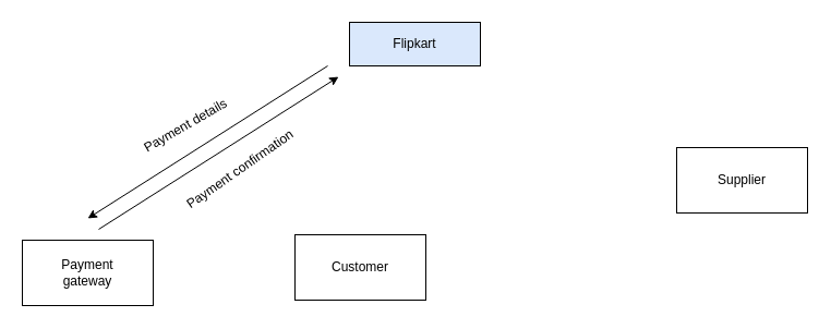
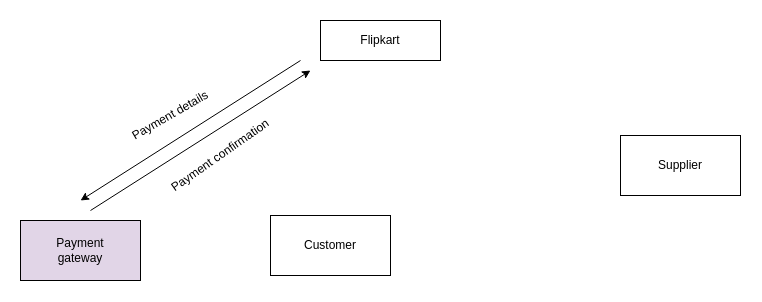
- <mxCell id="2" value="Flipkart" style="rounded=0;whiteSpace=wrap;html=1;fillColor=#dae8fc;" vertex="1" parent="1"><mxGeometry x="320" y="20" width="120" height="40" as="geometry" /></mxCell>
+ <mxCell id="2" value="Flipkart" style="rounded=0;whiteSpace=wrap;html=1;" vertex="1" parent="1"><mxGeometry x="320" y="20" width="120" height="40" as="geometry" /></mxCell>
- <mxCell id="3" value="Payment&lt;div&gt;gateway&lt;/div&gt;" style="rounded=0;whiteSpace=wrap;html=1;" vertex="1" parent="1"><mxGeometry x="20" y="220" width="120" height="60" as="geometry" /></mxCell>
+ <mxCell id="3" value="Payment&lt;div&gt;gateway&lt;/div&gt;" style="rounded=0;whiteSpace=wrap;html=1;fillColor=#e1d5e7;" vertex="1" parent="1"><mxGeometry x="20" y="220" width="120" height="60" as="geometry" /></mxCell>
